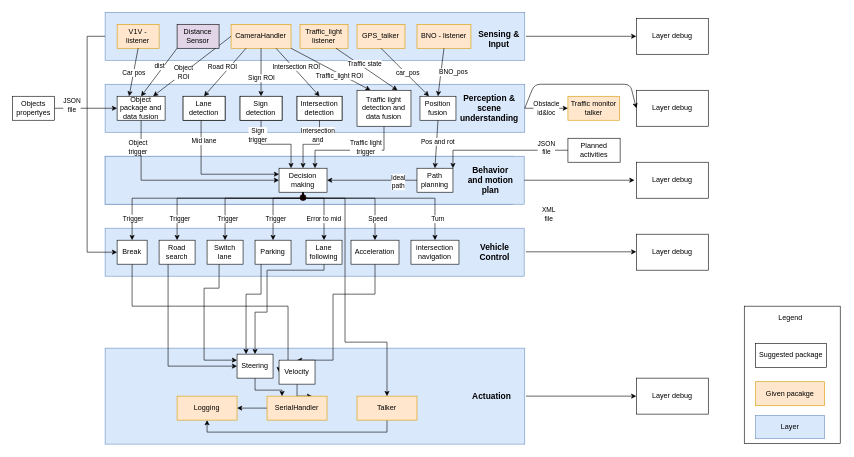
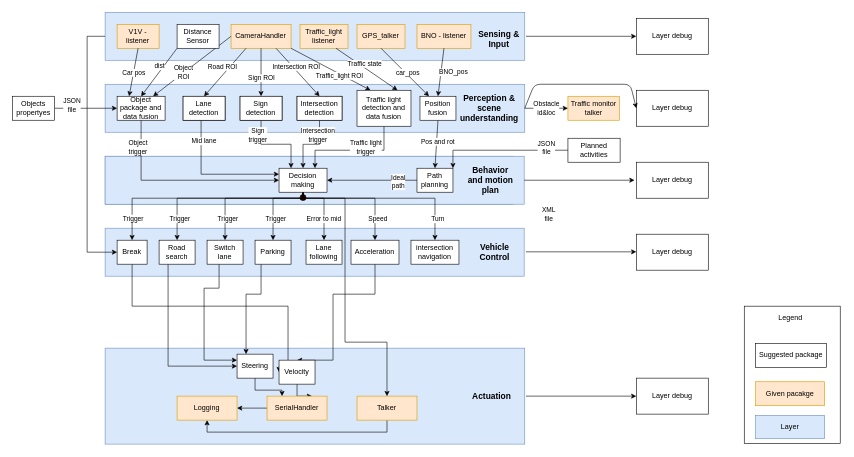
- <mxCell id="84" value="Distance Sensor" style="rounded=0;whiteSpace=wrap;html=1;fillColor=#e1d5e7;" parent="1" vertex="1"><mxGeometry x="294.29" y="40" width="70" height="40" as="geometry" /></mxCell>
+ <mxCell id="84" value="Distance Sensor" style="rounded=0;whiteSpace=wrap;html=1;" parent="1" vertex="1"><mxGeometry x="294.29" y="40" width="70" height="40" as="geometry" /></mxCell>
- <mxCell id="59" value="&lt;div&gt;Intersection&lt;/div&gt;&lt;div&gt;and&lt;br&gt;&lt;/div&gt;" style="edgeLabel;resizable=0;html=1;align=center;verticalAlign=middle;" parent="1" connectable="0" vertex="1"><mxGeometry x="514.295" y="230.002" as="geometry"><mxPoint x="14" y="-6" as="offset" /></mxGeometry></mxCell>
+ <mxCell id="59" value="&lt;div&gt;Intersection&lt;/div&gt;&lt;div&gt;trigger&lt;br&gt;&lt;/div&gt;" style="edgeLabel;resizable=0;html=1;align=center;verticalAlign=middle;" parent="1" connectable="0" vertex="1"><mxGeometry x="514.295" y="230.002" as="geometry"><mxPoint x="14" y="-6" as="offset" /></mxGeometry></mxCell>
- <mxCell id="67" style="edgeStyle=orthogonalEdgeStyle;rounded=0;orthogonalLoop=1;jettySize=auto;html=1;entryX=0.5;entryY=0;entryDx=0;entryDy=0;" parent="1" source="68" target="78" edge="1"><mxGeometry relative="1" as="geometry"><Array as="points"><mxPoint x="539.29" y="450" /><mxPoint x="444.29" y="450" /><mxPoint x="444.29" y="520" /><mxPoint x="424.29" y="520" /></Array></mxGeometry></mxCell>
